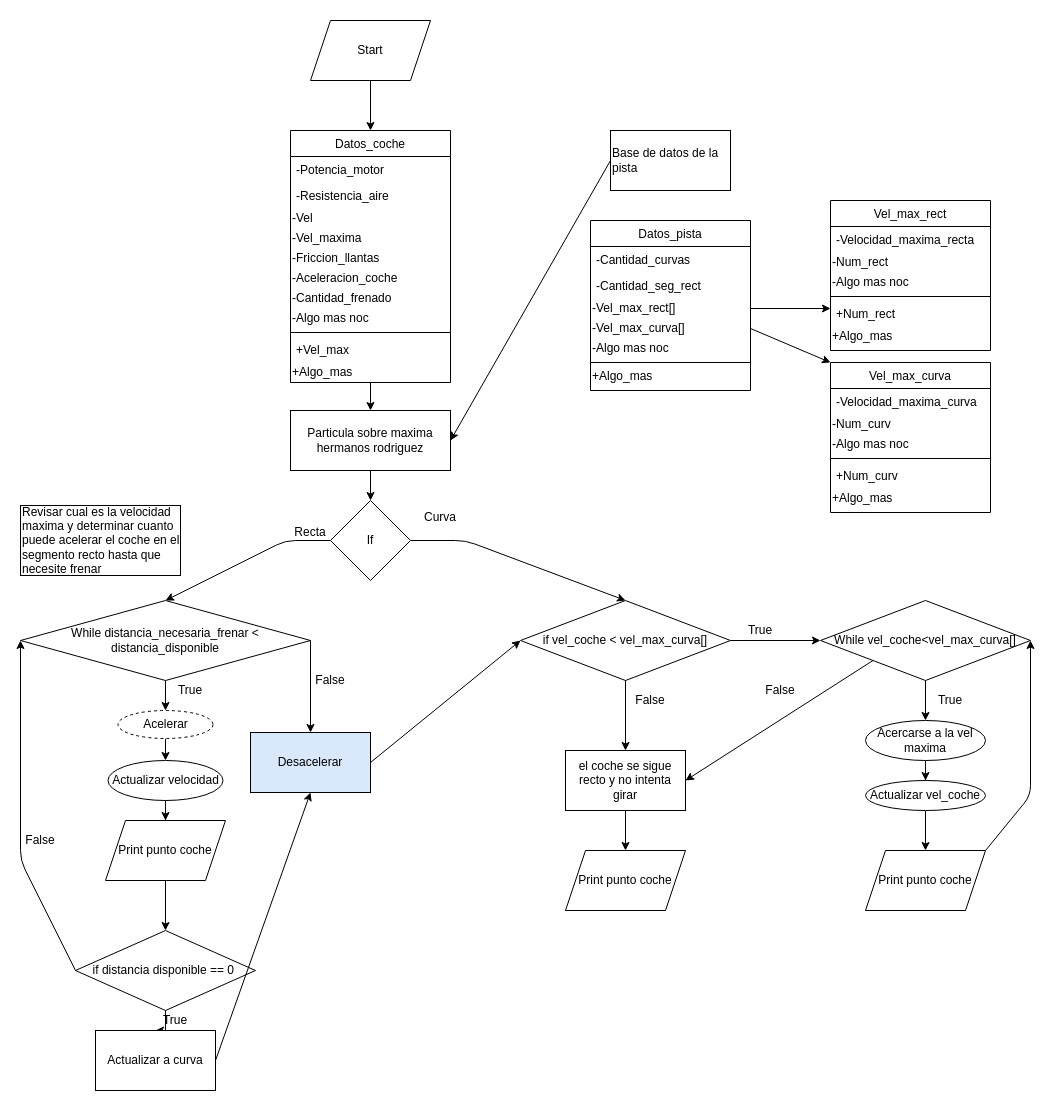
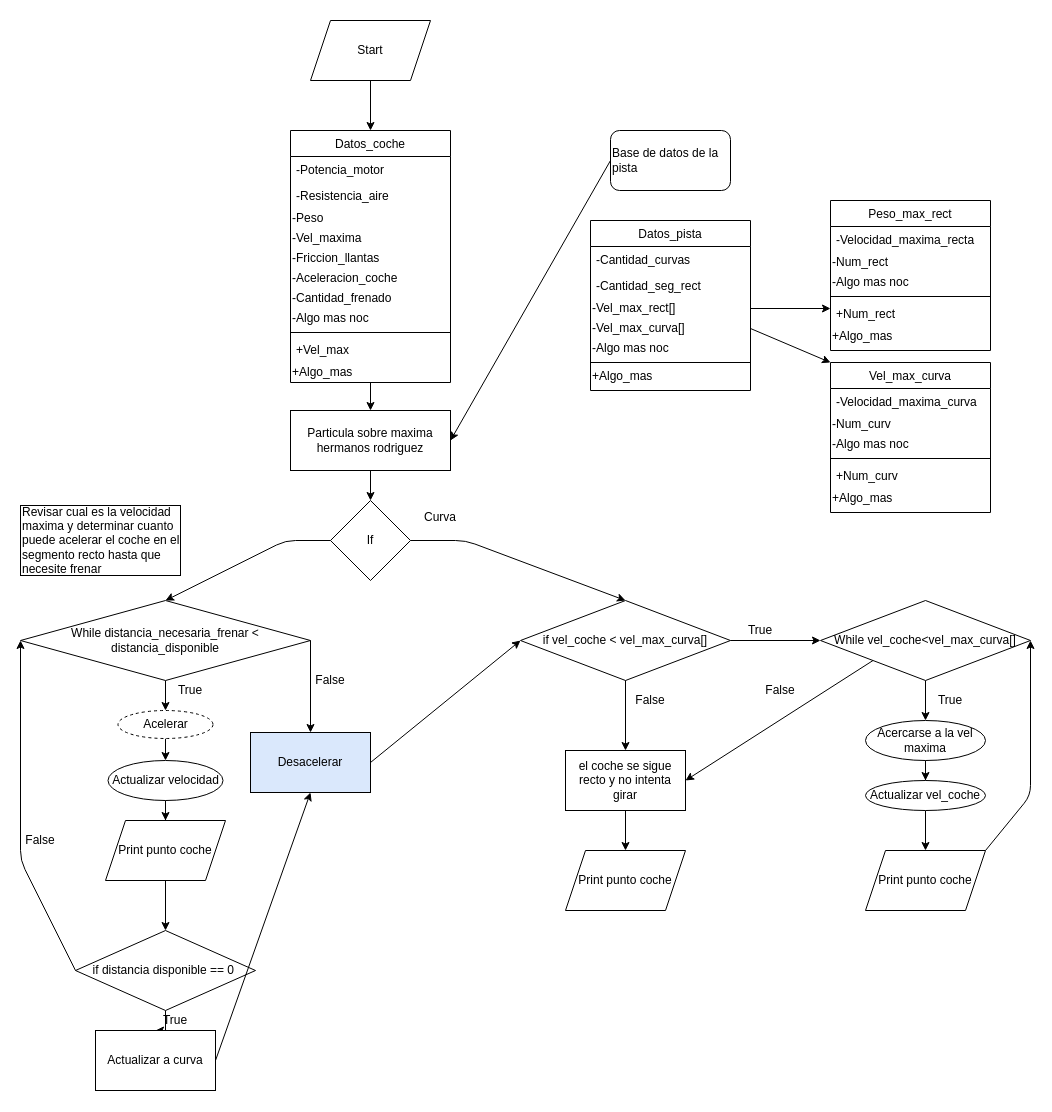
- <mxCell id="19" value="Base de datos de la pista" style="rounded=0;whiteSpace=wrap;html=1;shadow=0;align=left;" parent="1" vertex="1"><mxGeometry x="610" y="130" width="120" height="60" as="geometry" /></mxCell>
+ <mxCell id="19" value="Base de datos de la pista" style="whiteSpace=wrap;html=1;shadow=0;align=left;rounded=1;" parent="1" vertex="1"><mxGeometry x="610" y="130" width="120" height="60" as="geometry" /></mxCell>
- <mxCell id="29" value="Vel_max_rect" style="swimlane;fontStyle=0;align=center;verticalAlign=top;childLayout=stackLayout;horizontal=1;startSize=26;horizontalStack=0;resizeParent=1;resizeLast=0;collapsible=1;marginBottom=0;rounded=0;shadow=0;strokeWidth=1;" parent="1" vertex="1"><mxGeometry x="830" y="200" width="160" height="150" as="geometry"><mxRectangle x="130" y="380" width="160" height="26" as="alternateBounds" /></mxGeometry></mxCell>
+ <mxCell id="29" value="Peso_max_rect" style="swimlane;fontStyle=0;align=center;verticalAlign=top;childLayout=stackLayout;horizontal=1;startSize=26;horizontalStack=0;resizeParent=1;resizeLast=0;collapsible=1;marginBottom=0;rounded=0;shadow=0;strokeWidth=1;" parent="1" vertex="1"><mxGeometry x="830" y="200" width="160" height="150" as="geometry"><mxRectangle x="130" y="380" width="160" height="26" as="alternateBounds" /></mxGeometry></mxCell>
- <mxCell id="6" value="-Vel" style="text;html=1;strokeColor=none;fillColor=none;align=left;verticalAlign=middle;whiteSpace=wrap;rounded=0;shadow=0;" parent="3" vertex="1"><mxGeometry y="78" width="160" height="20" as="geometry" /></mxCell>
+ <mxCell id="6" value="-Peso" style="text;html=1;strokeColor=none;fillColor=none;align=left;verticalAlign=middle;whiteSpace=wrap;rounded=0;shadow=0;" parent="3" vertex="1"><mxGeometry y="78" width="160" height="20" as="geometry" /></mxCell>
- <mxCell id="49" value="Recta" style="text;html=1;strokeColor=none;fillColor=none;align=center;verticalAlign=middle;whiteSpace=wrap;rounded=0;shadow=0;" parent="1" vertex="1"><mxGeometry x="290" y="522" width="40" height="20" as="geometry" /></mxCell>
